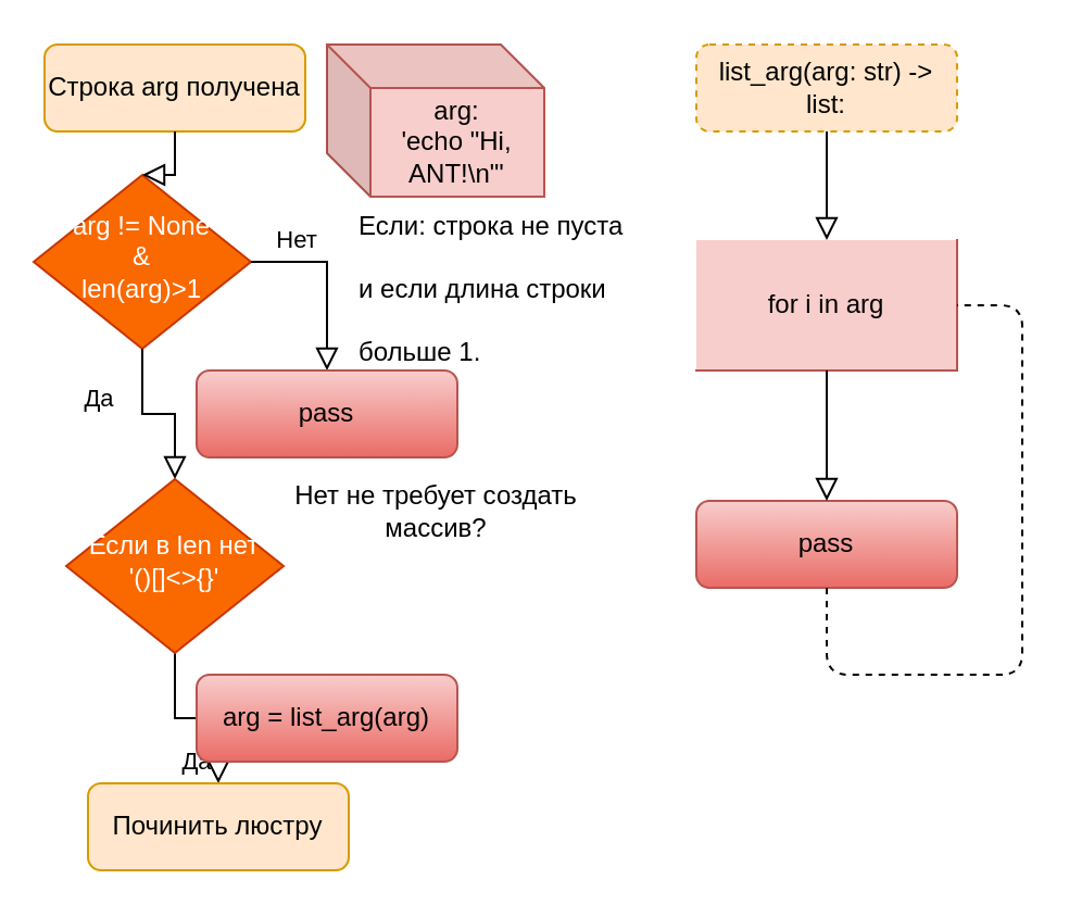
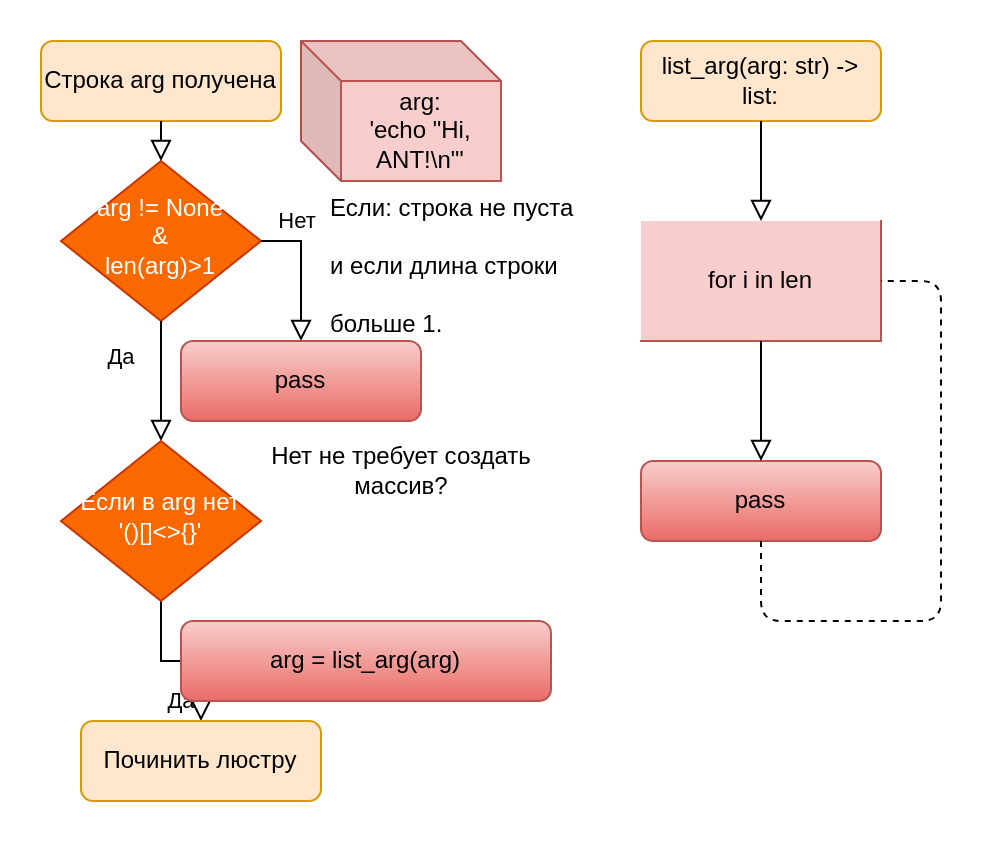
- <mxCell id="15" value="list_arg(arg: str) -&amp;gt; list:" style="rounded=1;whiteSpace=wrap;html=1;fontSize=12;glass=0;strokeWidth=1;shadow=0;fillColor=#ffe6cc;strokeColor=#d79b00;dashed=1;" parent="1" vertex="1"><mxGeometry x="320" width="120" height="40" as="geometry" y="20" /></mxCell>
+ <mxCell id="15" value="list_arg(arg: str) -&amp;gt; list:" style="rounded=1;whiteSpace=wrap;html=1;fontSize=12;glass=0;strokeWidth=1;shadow=0;fillColor=#ffe6cc;strokeColor=#d79b00;" parent="1" vertex="1"><mxGeometry x="320" width="120" height="40" as="geometry" y="20" /></mxCell>
- <mxCell id="3" value="arg != None&lt;br&gt;&amp;amp;&lt;br&gt;len(arg)&amp;gt;1" style="rhombus;whiteSpace=wrap;html=1;shadow=0;fontFamily=Helvetica;fontSize=12;align=center;strokeWidth=1;spacing=6;spacingTop=-4;fillColor=#fa6800;strokeColor=#C73500;fontColor=#ffffff;" parent="1" vertex="1"><mxGeometry x="15" y="80" width="100" height="80" as="geometry" /></mxCell>
+ <mxCell id="3" value="arg != None&lt;br&gt;&amp;amp;&lt;br&gt;len(arg)&amp;gt;1" style="rhombus;whiteSpace=wrap;html=1;shadow=0;fontFamily=Helvetica;fontSize=12;align=center;strokeWidth=1;spacing=6;spacingTop=-4;fillColor=#fa6800;strokeColor=#C73500;fontColor=#ffffff;" parent="1" vertex="1"><mxGeometry x="30" y="80" width="100" height="80" as="geometry" /></mxCell>
- <mxCell id="16" value="for i in arg" style="shape=partialRectangle;whiteSpace=wrap;html=1;top=0;left=0;fillColor=#f8cecc;shadow=0;strokeWidth=1;strokeColor=#b85450;" parent="1" vertex="1"><mxGeometry x="320" y="110" width="120" height="60" as="geometry" /></mxCell>
+ <mxCell id="16" value="for i in len" style="shape=partialRectangle;whiteSpace=wrap;html=1;top=0;left=0;fillColor=#f8cecc;shadow=0;strokeWidth=1;strokeColor=#b85450;" parent="1" vertex="1"><mxGeometry x="320" y="110" width="120" height="60" as="geometry" /></mxCell>
- <mxCell id="9" value="Если в len нет '()[]&amp;lt;&amp;gt;{}'" style="rhombus;whiteSpace=wrap;html=1;shadow=0;fontFamily=Helvetica;fontSize=12;align=center;strokeWidth=1;spacing=6;spacingTop=-4;fillColor=#fa6800;strokeColor=#C73500;fontColor=#ffffff;" parent="1" vertex="1"><mxGeometry x="30" y="220" width="100" height="80" as="geometry" /></mxCell>
+ <mxCell id="9" value="Если в arg нет '()[]&amp;lt;&amp;gt;{}'" style="rhombus;whiteSpace=wrap;html=1;shadow=0;fontFamily=Helvetica;fontSize=12;align=center;strokeWidth=1;spacing=6;spacingTop=-4;fillColor=#fa6800;strokeColor=#C73500;fontColor=#ffffff;" parent="1" vertex="1"><mxGeometry x="30" y="220" width="100" height="80" as="geometry" /></mxCell>
- <mxCell id="12" value="arg = list_arg(arg)" style="rounded=1;whiteSpace=wrap;html=1;fontSize=12;glass=0;strokeWidth=1;shadow=0;fillColor=#f8cecc;strokeColor=#b85450;gradientColor=#ea6b66;" parent="1" vertex="1"><mxGeometry x="90" y="310" width="120" height="40" as="geometry" /></mxCell>
+ <mxCell id="12" value="arg = list_arg(arg)" style="rounded=1;whiteSpace=wrap;html=1;fontSize=12;glass=0;strokeWidth=1;shadow=0;fillColor=#f8cecc;strokeColor=#b85450;gradientColor=#ea6b66;" parent="1" vertex="1"><mxGeometry x="90" y="310" width="185" height="40" as="geometry" /></mxCell>
